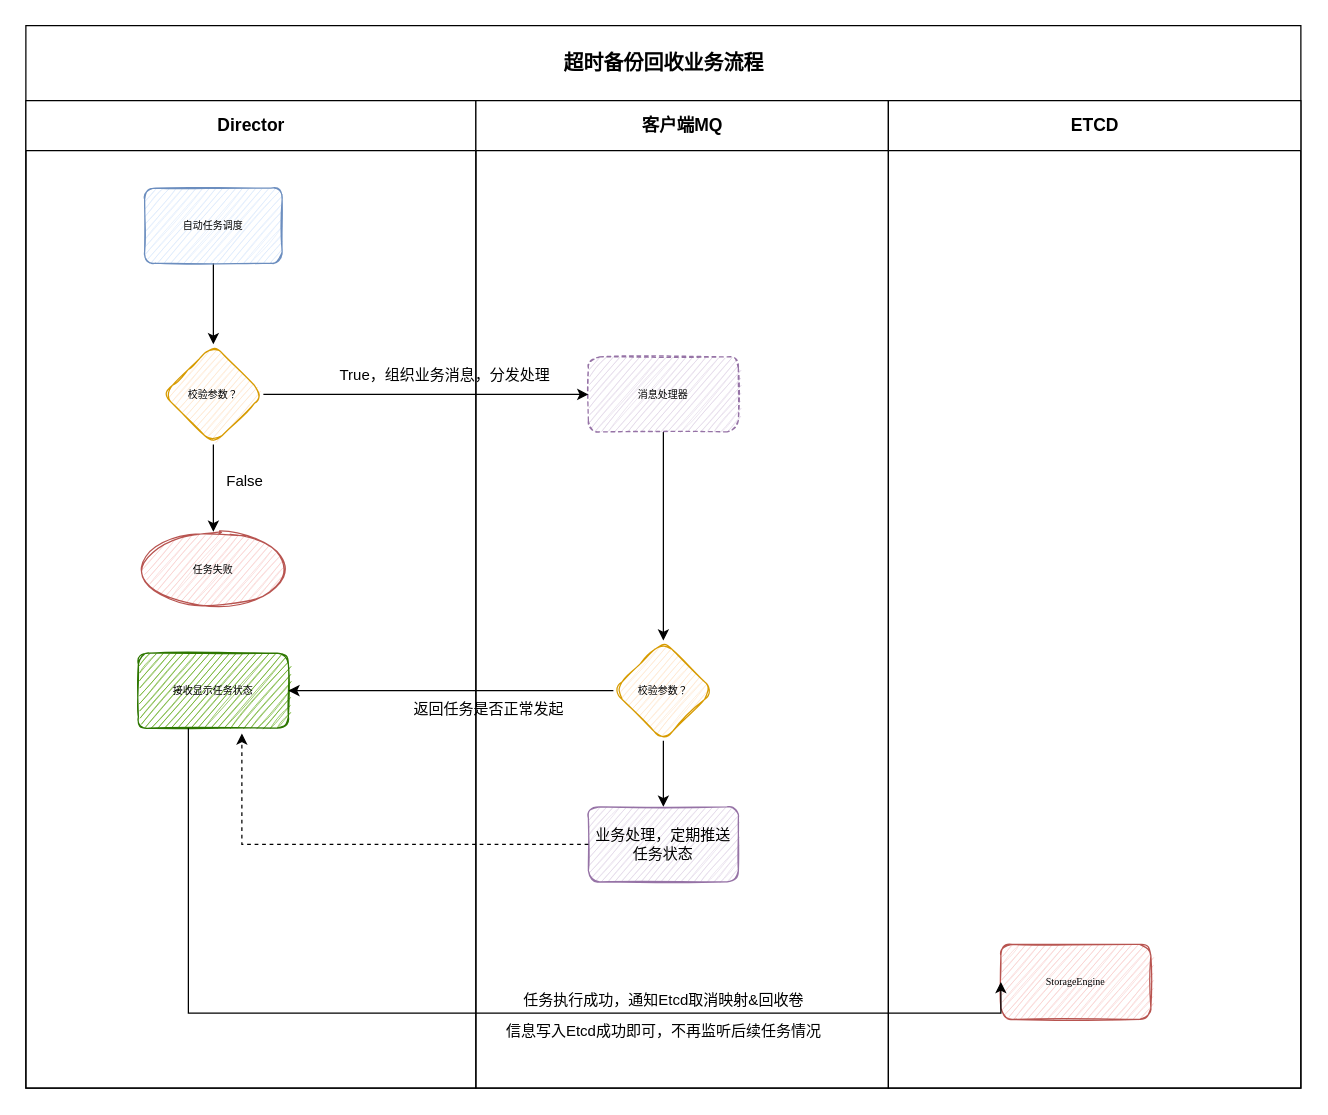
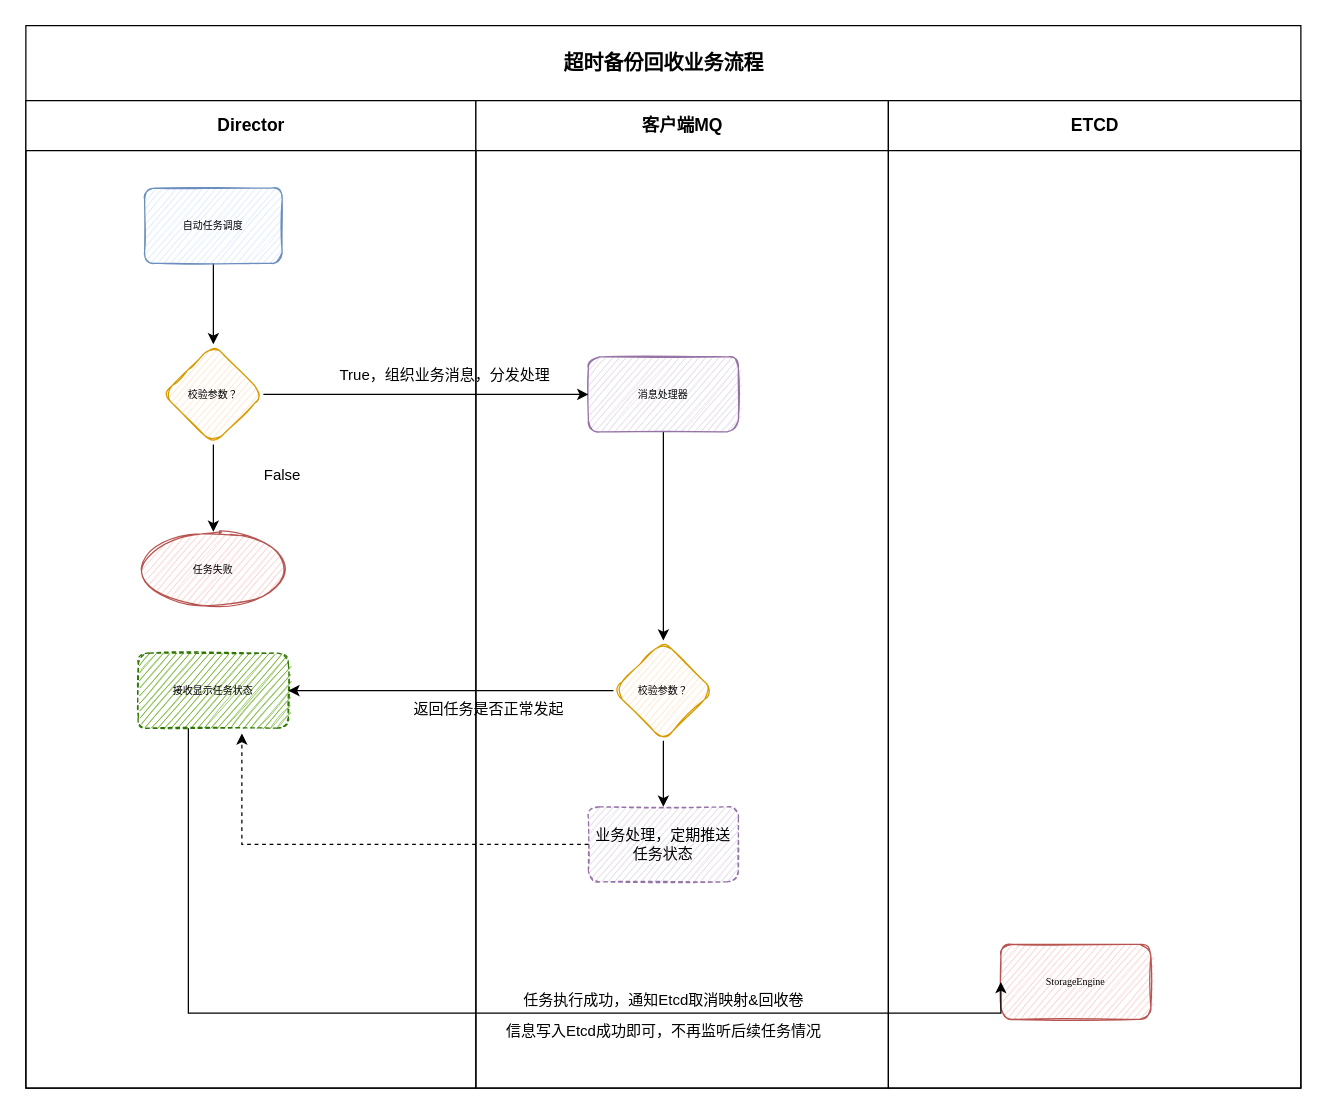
- <mxCell id="13" value="消息处理器" style="whiteSpace=wrap;html=1;fontSize=8;fontFamily=Verdana;fillColor=#e1d5e7;strokeColor=#9673a6;rounded=1;shadow=0;labelBackgroundColor=none;strokeWidth=1;sketch=1;fillStyle=auto;perimeterSpacing=0;dashed=1;" vertex="1" parent="11"><mxGeometry x="90" y="205" width="120" height="60" as="geometry" /></mxCell>
+ <mxCell id="13" value="消息处理器" style="whiteSpace=wrap;html=1;fontSize=8;fontFamily=Verdana;fillColor=#e1d5e7;strokeColor=#9673a6;rounded=1;shadow=0;labelBackgroundColor=none;strokeWidth=1;sketch=1;fillStyle=auto;perimeterSpacing=0;" vertex="1" parent="11"><mxGeometry x="90" y="205" width="120" height="60" as="geometry" /></mxCell>
- <mxCell id="10" value="False" style="text;html=1;align=center;verticalAlign=middle;resizable=0;points=[];autosize=1;strokeColor=none;fillColor=none;" vertex="1" parent="3"><mxGeometry x="150" y="290" width="50" height="30" as="geometry" /></mxCell>
+ <mxCell id="10" value="False" style="text;html=1;align=center;verticalAlign=middle;resizable=0;points=[];autosize=1;strokeColor=none;fillColor=none;" vertex="1" parent="3"><mxGeometry x="180" y="285" width="50" height="30" as="geometry" /></mxCell>
- <mxCell id="9" value="&lt;font color=&quot;#000000&quot;&gt;接收显示任务状态&lt;/font&gt;" style="whiteSpace=wrap;html=1;fontSize=8;fontFamily=Verdana;fillColor=#60a917;strokeColor=#2D7600;rounded=1;shadow=0;labelBackgroundColor=none;strokeWidth=1;sketch=1;fillStyle=auto;fontColor=#ffffff;" vertex="1" parent="3"><mxGeometry x="90" y="442" width="120" height="60" as="geometry" /></mxCell>
+ <mxCell id="9" value="&lt;font color=&quot;#000000&quot;&gt;接收显示任务状态&lt;/font&gt;" style="whiteSpace=wrap;html=1;fontSize=8;fontFamily=Verdana;fillColor=#60a917;strokeColor=#2D7600;rounded=1;shadow=0;labelBackgroundColor=none;strokeWidth=1;sketch=1;fillStyle=auto;fontColor=#ffffff;dashed=1;" vertex="1" parent="3"><mxGeometry x="90" y="442" width="120" height="60" as="geometry" /></mxCell>
- <mxCell id="16" value="&lt;span style=&quot;font-family: Helvetica; font-size: 12px;&quot;&gt;业务处理，定期推送任务状态&lt;/span&gt;" style="whiteSpace=wrap;html=1;fontSize=8;fontFamily=Verdana;fillColor=#e1d5e7;strokeColor=#9673a6;rounded=1;shadow=0;labelBackgroundColor=none;strokeWidth=1;sketch=1;fillStyle=auto;" vertex="1" parent="11"><mxGeometry x="90" y="565" width="120" height="60" as="geometry" /></mxCell>
+ <mxCell id="16" value="&lt;span style=&quot;font-family: Helvetica; font-size: 12px;&quot;&gt;业务处理，定期推送任务状态&lt;/span&gt;" style="whiteSpace=wrap;html=1;fontSize=8;fontFamily=Verdana;fillColor=#e1d5e7;strokeColor=#9673a6;rounded=1;shadow=0;labelBackgroundColor=none;strokeWidth=1;sketch=1;fillStyle=auto;dashed=1;" vertex="1" parent="11"><mxGeometry x="90" y="565" width="120" height="60" as="geometry" /></mxCell>
